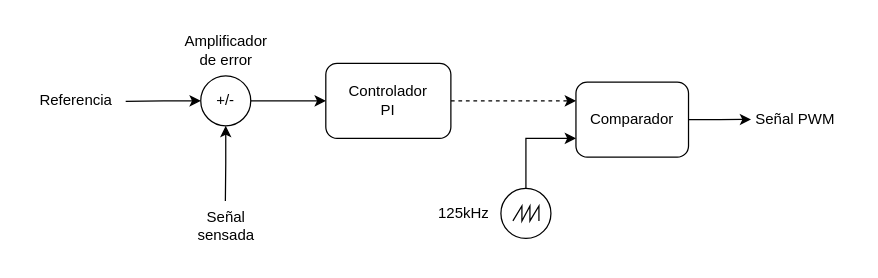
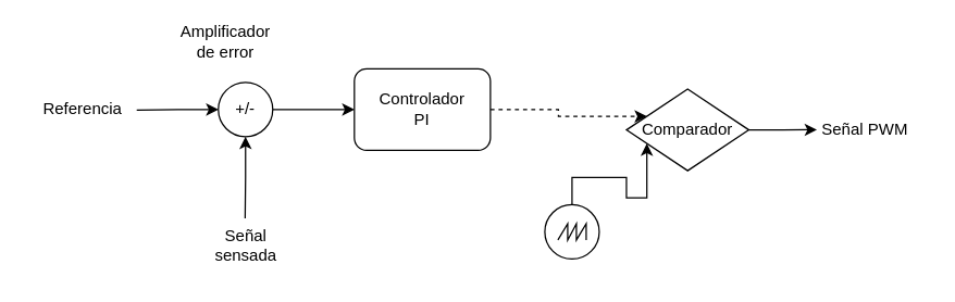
- <mxCell id="16" value="Amplificador&lt;br&gt;de error" style="text;html=1;align=center;verticalAlign=middle;resizable=0;points=[];autosize=1;strokeColor=none;fillColor=none;" vertex="1" parent="1"><mxGeometry x="135" y="20" width="90" height="40" as="geometry" /></mxCell>
+ <mxCell id="16" value="Amplificador&lt;br&gt;de error" style="text;html=1;align=center;verticalAlign=middle;resizable=0;points=[];autosize=1;strokeColor=none;fillColor=none;" vertex="1" parent="1"><mxGeometry x="120" y="10" width="90" height="40" as="geometry" /></mxCell>
- <mxCell id="11" value="Comparador" style="rounded=1;whiteSpace=wrap;html=1;" parent="1" vertex="1"><mxGeometry x="460" y="65" width="90" height="60" as="geometry" /></mxCell>
+ <mxCell id="11" value="Comparador" style="rhombus;whiteSpace=wrap;html=1;" parent="1" vertex="1"><mxGeometry x="460" y="65" width="90" height="60" as="geometry" /></mxCell>
- <mxCell id="14" value="125kHz" style="text;html=1;align=center;verticalAlign=middle;resizable=0;points=[];autosize=1;strokeColor=none;fillColor=none;" parent="1" vertex="1"><mxGeometry x="340" y="155" width="60" height="30" as="geometry" /></mxCell>
